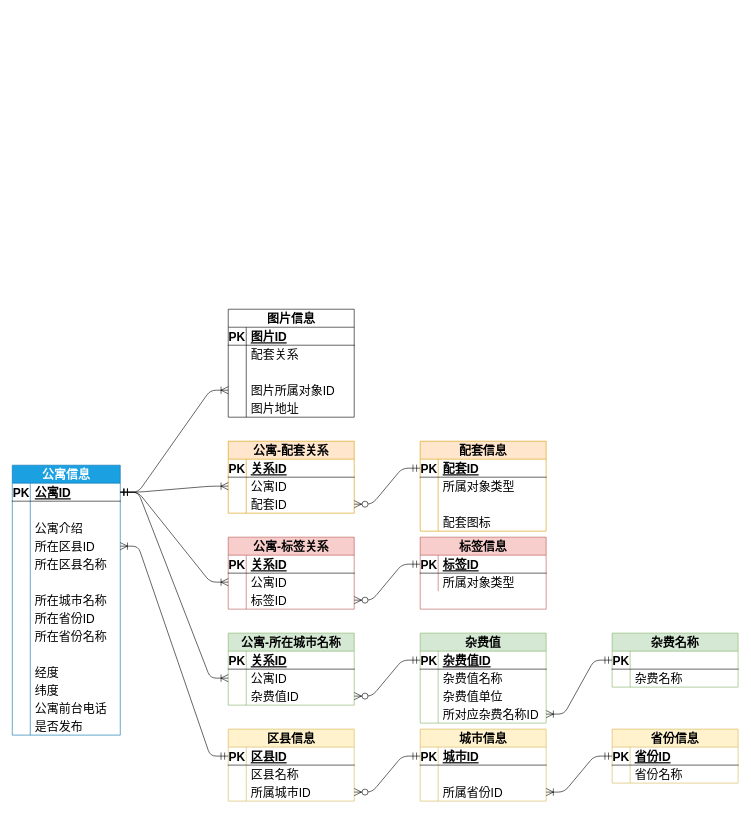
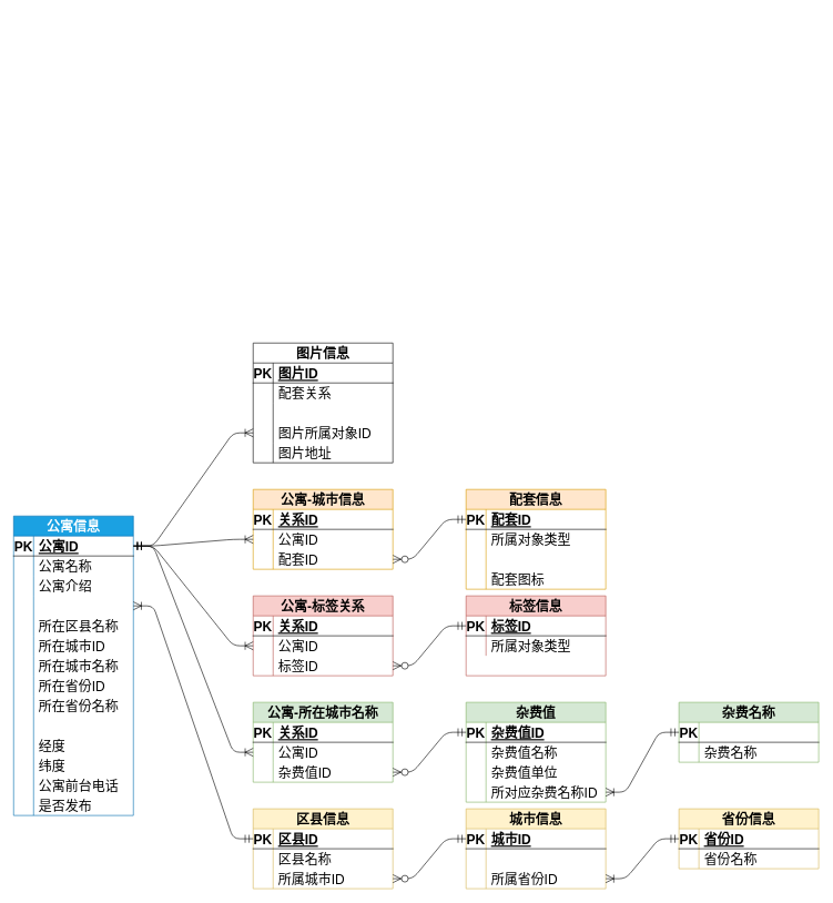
- <mxCell id="84" value="公寓-配套关系" style="shape=table;startSize=30;container=1;collapsible=1;childLayout=tableLayout;fixedRows=1;rowLines=0;fontStyle=1;align=center;resizeLast=1;rounded=0;fontSize=20;fillColor=#ffe6cc;strokeColor=#d79b00;" parent="1" vertex="1"><mxGeometry x="380" y="735" width="210" height="120" as="geometry"><mxRectangle x="1440" y="3000" width="170" height="40" as="alternateBounds" /></mxGeometry></mxCell>
+ <mxCell id="84" value="公寓-城市信息" style="shape=table;startSize=30;container=1;collapsible=1;childLayout=tableLayout;fixedRows=1;rowLines=0;fontStyle=1;align=center;resizeLast=1;rounded=0;fontSize=20;fillColor=#ffe6cc;strokeColor=#d79b00;" parent="1" vertex="1"><mxGeometry x="380" y="735" width="210" height="120" as="geometry"><mxRectangle x="1440" y="3000" width="170" height="40" as="alternateBounds" /></mxGeometry></mxCell>
+ <mxCell id="8" value="公寓名称" style="shape=partialRectangle;overflow=hidden;connectable=0;fillColor=none;top=0;left=0;bottom=0;right=0;align=left;spacingLeft=6;rounded=0;fontSize=20;" parent="6" vertex="1"><mxGeometry x="30" width="150" height="30" as="geometry"><mxRectangle width="150" height="30" as="alternateBounds" /></mxGeometry></mxCell>
- <mxCell id="14" value="所在区县ID" style="shape=partialRectangle;overflow=hidden;connectable=0;fillColor=none;top=0;left=0;bottom=0;right=0;align=left;spacingLeft=6;rounded=0;fontSize=20;" parent="12" vertex="1"><mxGeometry x="30" width="150" height="30" as="geometry"><mxRectangle width="150" height="30" as="alternateBounds" /></mxGeometry></mxCell>
+ <mxCell id="20" value="所在城市ID" style="shape=partialRectangle;overflow=hidden;connectable=0;fillColor=none;top=0;left=0;bottom=0;right=0;align=left;spacingLeft=6;rounded=0;fontSize=20;" parent="18" vertex="1"><mxGeometry x="30" width="150" height="30" as="geometry"><mxRectangle width="150" height="30" as="alternateBounds" /></mxGeometry></mxCell>
